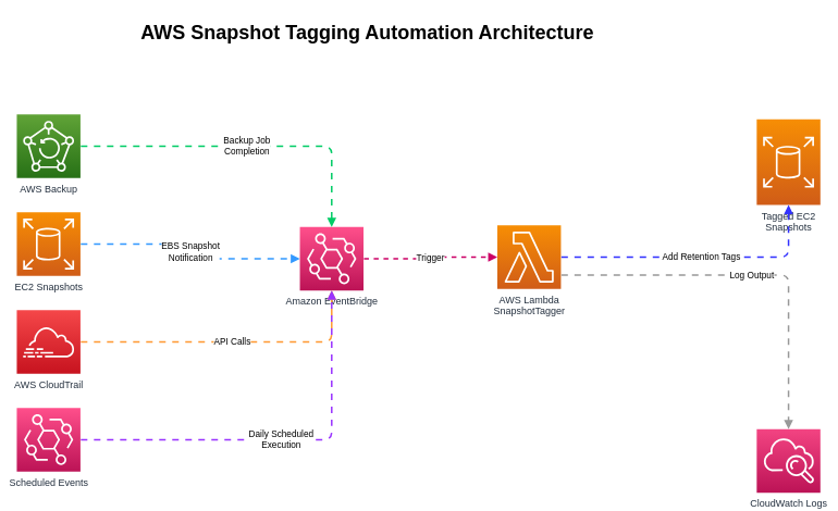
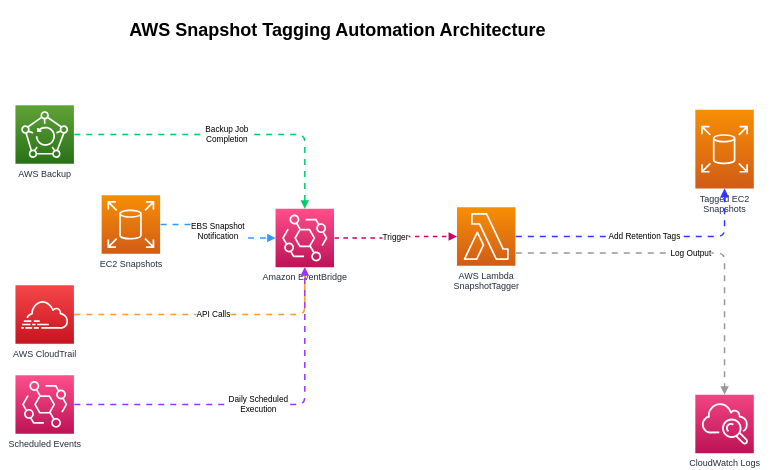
- <mxCell id="3" value="EC2 Snapshots" style="outlineConnect=0;fontColor=#232F3E;gradientColor=#F78E04;gradientDirection=north;fillColor=#D05C17;strokeColor=#ffffff;dashed=0;verticalLabelPosition=bottom;verticalAlign=top;align=center;html=1;fontSize=12;fontStyle=0;aspect=fixed;shape=mxgraph.aws4.resourceIcon;resIcon=mxgraph.aws4.elastic_block_store;" parent="1" vertex="1"><mxGeometry x="20" y="260" width="78" height="78" as="geometry" /></mxCell>
+ <mxCell id="3" value="EC2 Snapshots" style="outlineConnect=0;fontColor=#232F3E;gradientColor=#F78E04;gradientDirection=north;fillColor=#D05C17;strokeColor=#ffffff;dashed=0;verticalLabelPosition=bottom;verticalAlign=top;align=center;html=1;fontSize=12;fontStyle=0;aspect=fixed;shape=mxgraph.aws4.resourceIcon;resIcon=mxgraph.aws4.elastic_block_store;" parent="1" vertex="1"><mxGeometry x="135" y="260" width="78" height="78" as="geometry" /></mxCell>
